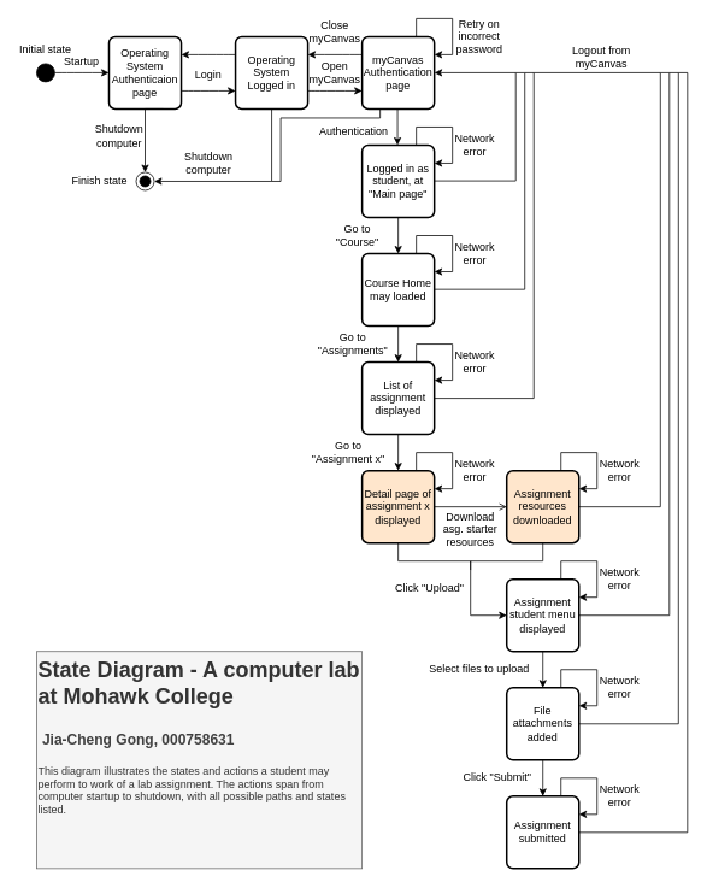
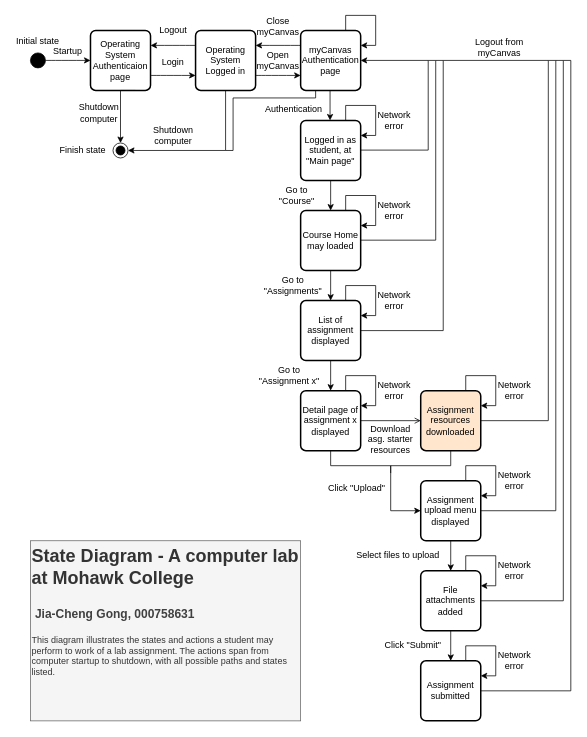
+ <mxCell id="69" value="Logout" style="text;html=1;align=center;verticalAlign=middle;whiteSpace=wrap;rounded=0;" parent="1" vertex="1"><mxGeometry x="212.5" y="30" width="35" height="20" as="geometry" /></mxCell>
- <mxCell id="10" value="Retry on incorrect password" style="text;html=1;align=center;verticalAlign=middle;whiteSpace=wrap;rounded=0;" parent="1" vertex="1"><mxGeometry x="500" y="20" width="60" height="40" as="geometry" /></mxCell>
- <mxCell id="28" value="Detail page of assignment x displayed" style="rounded=1;absoluteArcSize=1;arcSize=14;whiteSpace=wrap;strokeWidth=2;fillColor=#ffe6cc;" parent="1" vertex="1"><mxGeometry x="400" y="520" width="80" height="80" as="geometry" /></mxCell>
+ <mxCell id="28" value="Detail page of assignment x displayed" style="rounded=1;absoluteArcSize=1;arcSize=14;whiteSpace=wrap;strokeWidth=2;" parent="1" vertex="1"><mxGeometry x="400" y="520" width="80" height="80" as="geometry" /></mxCell>
- <mxCell id="41" value="Assignment student menu displayed" style="rounded=1;absoluteArcSize=1;arcSize=14;whiteSpace=wrap;strokeWidth=2;" parent="1" vertex="1"><mxGeometry x="560" y="640" width="80" height="80" as="geometry" /></mxCell>
+ <mxCell id="41" value="Assignment upload menu displayed" style="rounded=1;absoluteArcSize=1;arcSize=14;whiteSpace=wrap;strokeWidth=2;" parent="1" vertex="1"><mxGeometry x="560" y="640" width="80" height="80" as="geometry" /></mxCell>
